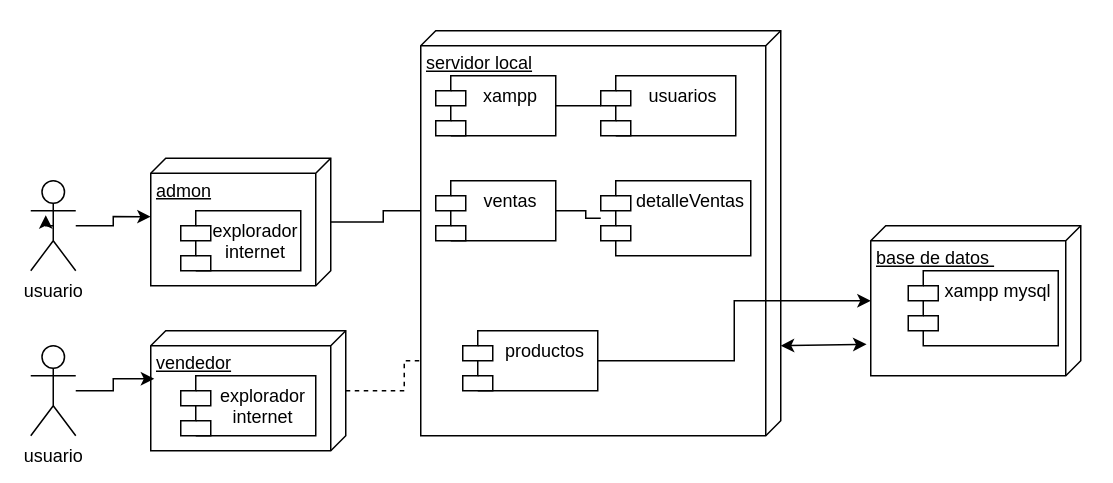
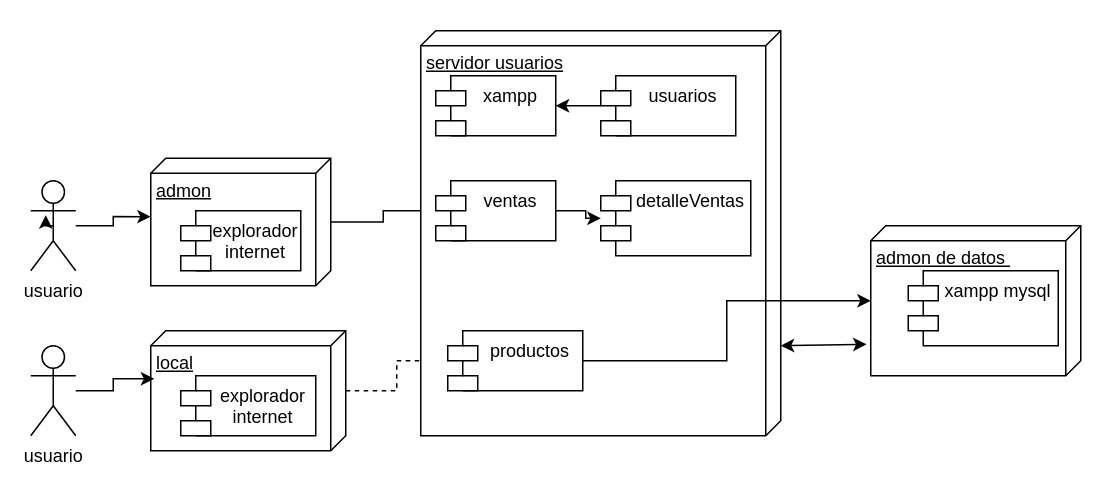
- <mxCell id="13" value="servidor local" style="verticalAlign=top;align=left;spacingTop=8;spacingLeft=2;spacingRight=12;shape=cube;size=10;direction=south;fontStyle=4;html=1;whiteSpace=wrap;" parent="1" vertex="1"><mxGeometry x="280" y="20" width="240" height="270" as="geometry" /></mxCell>
+ <mxCell id="13" value="servidor usuarios" style="verticalAlign=top;align=left;spacingTop=8;spacingLeft=2;spacingRight=12;shape=cube;size=10;direction=south;fontStyle=4;html=1;whiteSpace=wrap;" parent="1" vertex="1"><mxGeometry x="280" y="20" width="240" height="270" as="geometry" /></mxCell>
- <mxCell id="14" value="" style="edgeStyle=orthogonalEdgeStyle;rounded=0;orthogonalLoop=1;jettySize=auto;html=1;endArrow=none;" parent="1" source="15" target="16" edge="1"><mxGeometry relative="1" as="geometry" /></mxCell>
+ <mxCell id="14" value="" style="edgeStyle=orthogonalEdgeStyle;rounded=0;orthogonalLoop=1;jettySize=auto;html=1;" parent="1" source="15" target="16" edge="1"><mxGeometry relative="1" as="geometry" /></mxCell>
- <mxCell id="17" value="" style="edgeStyle=orthogonalEdgeStyle;rounded=0;orthogonalLoop=1;jettySize=auto;html=1;endArrow=none;" parent="1" source="18" target="23" edge="1"><mxGeometry relative="1" as="geometry" /></mxCell>
+ <mxCell id="17" value="" style="edgeStyle=orthogonalEdgeStyle;rounded=0;orthogonalLoop=1;jettySize=auto;html=1;" parent="1" source="18" target="23" edge="1"><mxGeometry relative="1" as="geometry" /></mxCell>
- <mxCell id="19" value="base de datos&amp;nbsp;" style="verticalAlign=top;align=left;spacingTop=8;spacingLeft=2;spacingRight=12;shape=cube;size=10;direction=south;fontStyle=4;html=1;whiteSpace=wrap;" parent="1" vertex="1"><mxGeometry x="580" y="150" width="140" height="100" as="geometry" /></mxCell>
+ <mxCell id="19" value="admon de datos&amp;nbsp;" style="verticalAlign=top;align=left;spacingTop=8;spacingLeft=2;spacingRight=12;shape=cube;size=10;direction=south;fontStyle=4;html=1;whiteSpace=wrap;" parent="1" vertex="1"><mxGeometry x="580" y="150" width="140" height="100" as="geometry" /></mxCell>
- <mxCell id="22" value="productos" style="shape=module;align=left;spacingLeft=20;align=center;verticalAlign=top;whiteSpace=wrap;html=1;" parent="1" vertex="1"><mxGeometry x="308" y="220" width="90" height="40" as="geometry" /></mxCell>
+ <mxCell id="22" value="productos" style="shape=module;align=left;spacingLeft=20;align=center;verticalAlign=top;whiteSpace=wrap;html=1;" parent="1" vertex="1"><mxGeometry x="298" y="220" width="90" height="40" as="geometry" /></mxCell>
- <mxCell id="8" value="vendedor" style="verticalAlign=top;align=left;spacingTop=8;spacingLeft=2;spacingRight=12;shape=cube;size=10;direction=south;fontStyle=4;html=1;whiteSpace=wrap;" parent="1" vertex="1"><mxGeometry x="100" y="220" width="130" height="80" as="geometry" /></mxCell>
+ <mxCell id="8" value="local" style="verticalAlign=top;align=left;spacingTop=8;spacingLeft=2;spacingRight=12;shape=cube;size=10;direction=south;fontStyle=4;html=1;whiteSpace=wrap;" parent="1" vertex="1"><mxGeometry x="100" y="220" width="130" height="80" as="geometry" /></mxCell>
